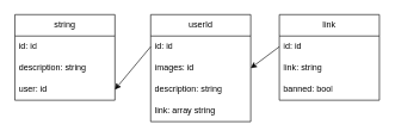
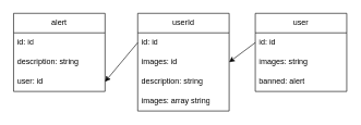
- <mxCell id="12" value="string" style="swimlane;fontStyle=0;childLayout=stackLayout;horizontal=1;startSize=30;horizontalStack=0;resizeParent=1;resizeParentMax=0;resizeLast=0;collapsible=1;marginBottom=0;whiteSpace=wrap;html=1;" vertex="1" parent="1"><mxGeometry x="20" y="20" width="140" height="120" as="geometry" /></mxCell>
+ <mxCell id="12" value="alert" style="swimlane;fontStyle=0;childLayout=stackLayout;horizontal=1;startSize=30;horizontalStack=0;resizeParent=1;resizeParentMax=0;resizeLast=0;collapsible=1;marginBottom=0;whiteSpace=wrap;html=1;" vertex="1" parent="1"><mxGeometry x="20" y="20" width="140" height="120" as="geometry" /></mxCell>
- <mxCell id="2" value="link" style="swimlane;fontStyle=0;childLayout=stackLayout;horizontal=1;startSize=30;horizontalStack=0;resizeParent=1;resizeParentMax=0;resizeLast=0;collapsible=1;marginBottom=0;whiteSpace=wrap;html=1;" vertex="1" parent="1"><mxGeometry x="390" y="20" width="140" height="120" as="geometry" /></mxCell>
+ <mxCell id="2" value="user" style="swimlane;fontStyle=0;childLayout=stackLayout;horizontal=1;startSize=30;horizontalStack=0;resizeParent=1;resizeParentMax=0;resizeLast=0;collapsible=1;marginBottom=0;whiteSpace=wrap;html=1;" vertex="1" parent="1"><mxGeometry x="390" y="20" width="140" height="120" as="geometry" /></mxCell>
- <mxCell id="4" value="link: string" style="text;strokeColor=none;fillColor=none;align=left;verticalAlign=middle;spacingLeft=4;spacingRight=4;overflow=hidden;points=[[0,0.5],[1,0.5]];portConstraint=eastwest;rotatable=0;whiteSpace=wrap;html=1;" vertex="1" parent="2"><mxGeometry y="60" width="140" height="30" as="geometry" /></mxCell>
+ <mxCell id="4" value="images: string" style="text;strokeColor=none;fillColor=none;align=left;verticalAlign=middle;spacingLeft=4;spacingRight=4;overflow=hidden;points=[[0,0.5],[1,0.5]];portConstraint=eastwest;rotatable=0;whiteSpace=wrap;html=1;" vertex="1" parent="2"><mxGeometry y="60" width="140" height="30" as="geometry" /></mxCell>
- <mxCell id="5" value="banned: bool" style="text;strokeColor=none;fillColor=none;align=left;verticalAlign=middle;spacingLeft=4;spacingRight=4;overflow=hidden;points=[[0,0.5],[1,0.5]];portConstraint=eastwest;rotatable=0;whiteSpace=wrap;html=1;" vertex="1" parent="2"><mxGeometry y="90" width="140" height="30" as="geometry" /></mxCell>
+ <mxCell id="5" value="banned: alert" style="text;strokeColor=none;fillColor=none;align=left;verticalAlign=middle;spacingLeft=4;spacingRight=4;overflow=hidden;points=[[0,0.5],[1,0.5]];portConstraint=eastwest;rotatable=0;whiteSpace=wrap;html=1;" vertex="1" parent="2"><mxGeometry y="90" width="140" height="30" as="geometry" /></mxCell>
- <mxCell id="10" value="link: array string" style="text;strokeColor=none;fillColor=none;align=left;verticalAlign=middle;spacingLeft=4;spacingRight=4;overflow=hidden;points=[[0,0.5],[1,0.5]];portConstraint=eastwest;rotatable=0;whiteSpace=wrap;html=1;" vertex="1" parent="6"><mxGeometry y="120" width="140" height="30" as="geometry" /></mxCell>
+ <mxCell id="10" value="images: array string" style="text;strokeColor=none;fillColor=none;align=left;verticalAlign=middle;spacingLeft=4;spacingRight=4;overflow=hidden;points=[[0,0.5],[1,0.5]];portConstraint=eastwest;rotatable=0;whiteSpace=wrap;html=1;" vertex="1" parent="6"><mxGeometry y="120" width="140" height="30" as="geometry" /></mxCell>
